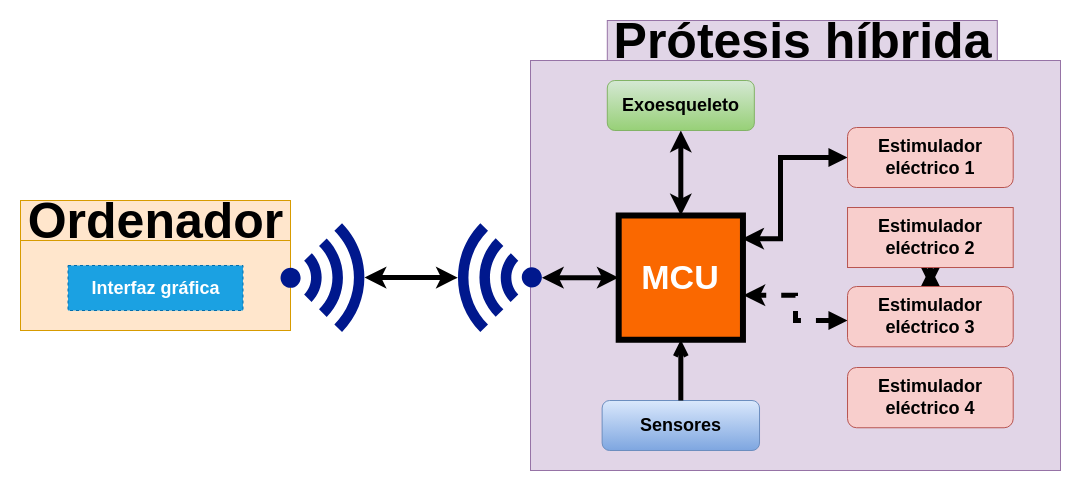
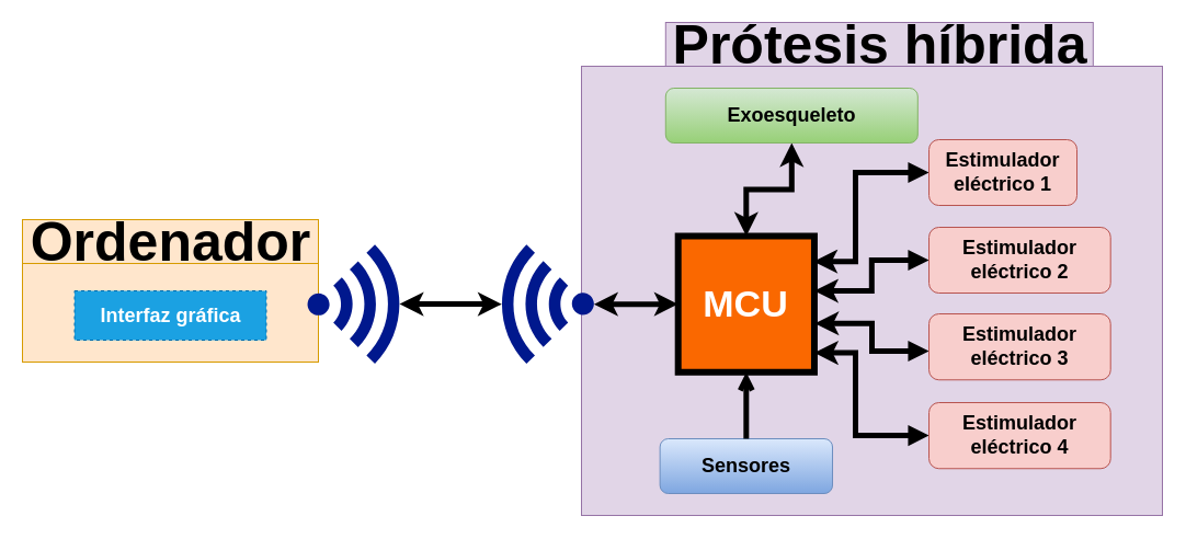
- <mxCell id="5" value="&lt;span style=&quot;font-size: 18px&quot;&gt;&lt;b&gt;Exoesqueleto&lt;/b&gt;&lt;/span&gt;" style="rounded=1;whiteSpace=wrap;html=1;fontSize=14;fillColor=#d5e8d4;strokeColor=#82b366;gradientColor=#97d077;" parent="1" vertex="1"><mxGeometry x="606.8" y="80" width="147.04" height="50" as="geometry" /></mxCell>
+ <mxCell id="5" value="&lt;span style=&quot;font-size: 18px&quot;&gt;&lt;b&gt;Exoesqueleto&lt;/b&gt;&lt;/span&gt;" style="rounded=1;whiteSpace=wrap;html=1;fontSize=14;fillColor=#d5e8d4;strokeColor=#82b366;gradientColor=#97d077;" parent="1" vertex="1"><mxGeometry x="606.8" y="80" width="230" height="50" as="geometry" /></mxCell>
- <mxCell id="8" value="Estimulador eléctrico 1" style="rounded=1;whiteSpace=wrap;html=1;fontSize=18;fontStyle=1;fillColor=#f8cecc;strokeColor=#b85450;" parent="1" vertex="1"><mxGeometry x="847.035" y="127.01" width="165.678" height="60" as="geometry" /></mxCell>
+ <mxCell id="8" value="Estimulador eléctrico 1" style="rounded=1;whiteSpace=wrap;html=1;fontSize=18;fontStyle=1;fillColor=#f8cecc;strokeColor=#b85450;" parent="1" vertex="1"><mxGeometry x="847.035" y="127.01" width="135" height="60" as="geometry" /></mxCell>
- <mxCell id="10" value="Estimulador eléctrico 2" style="whiteSpace=wrap;html=1;fontSize=18;fontStyle=1;fillColor=#f8cecc;strokeColor=#b85450;rounded=0;" parent="1" vertex="1"><mxGeometry x="847.035" y="207.01" width="165.678" height="60" as="geometry" /></mxCell>
+ <mxCell id="10" value="Estimulador eléctrico 2" style="rounded=1;whiteSpace=wrap;html=1;fontSize=18;fontStyle=1;fillColor=#f8cecc;strokeColor=#b85450;" parent="1" vertex="1"><mxGeometry x="847.035" y="207.01" width="165.678" height="60" as="geometry" /></mxCell>
- <mxCell id="9" style="edgeStyle=orthogonalEdgeStyle;rounded=0;orthogonalLoop=1;jettySize=auto;html=1;fontSize=14;startArrow=block;startFill=1;strokeWidth=5;" parent="1" source="10" target="12" edge="1"><mxGeometry x="350" y="110" as="geometry" /></mxCell>
+ <mxCell id="9" style="edgeStyle=orthogonalEdgeStyle;rounded=0;orthogonalLoop=1;jettySize=auto;html=1;entryX=1;entryY=0.403;entryDx=0;entryDy=0;fontSize=14;startArrow=block;startFill=1;strokeWidth=5;entryPerimeter=0;" parent="1" source="10" target="3" edge="1"><mxGeometry x="350" y="110" as="geometry" /></mxCell>
- <mxCell id="11" style="edgeStyle=orthogonalEdgeStyle;rounded=0;orthogonalLoop=1;jettySize=auto;html=1;fontSize=14;startArrow=block;startFill=1;strokeWidth=5;entryX=1.004;entryY=0.641;entryDx=0;entryDy=0;entryPerimeter=0;dashed=1;" parent="1" source="12" target="3" edge="1"><mxGeometry x="350" y="110" as="geometry"><mxPoint x="770" y="290" as="targetPoint" /><Array as="points"><mxPoint x="795" y="320" /><mxPoint x="795" y="295" /><mxPoint x="743" y="295" /></Array></mxGeometry></mxCell>
+ <mxCell id="11" style="edgeStyle=orthogonalEdgeStyle;rounded=0;orthogonalLoop=1;jettySize=auto;html=1;fontSize=14;startArrow=block;startFill=1;strokeWidth=5;entryX=1.004;entryY=0.641;entryDx=0;entryDy=0;entryPerimeter=0;" parent="1" source="12" target="3" edge="1"><mxGeometry x="350" y="110" as="geometry"><mxPoint x="770" y="290" as="targetPoint" /><Array as="points"><mxPoint x="795" y="320" /><mxPoint x="795" y="295" /><mxPoint x="743" y="295" /></Array></mxGeometry></mxCell>
+ <mxCell id="13" style="edgeStyle=orthogonalEdgeStyle;rounded=0;orthogonalLoop=1;jettySize=auto;html=1;entryX=1;entryY=0.858;entryDx=0;entryDy=0;fontSize=14;startArrow=block;startFill=1;strokeWidth=5;entryPerimeter=0;" parent="1" source="14" target="3" edge="1"><mxGeometry x="350" y="110" as="geometry"><Array as="points"><mxPoint x="780" y="397" /><mxPoint x="780" y="322" /></Array></mxGeometry></mxCell>
